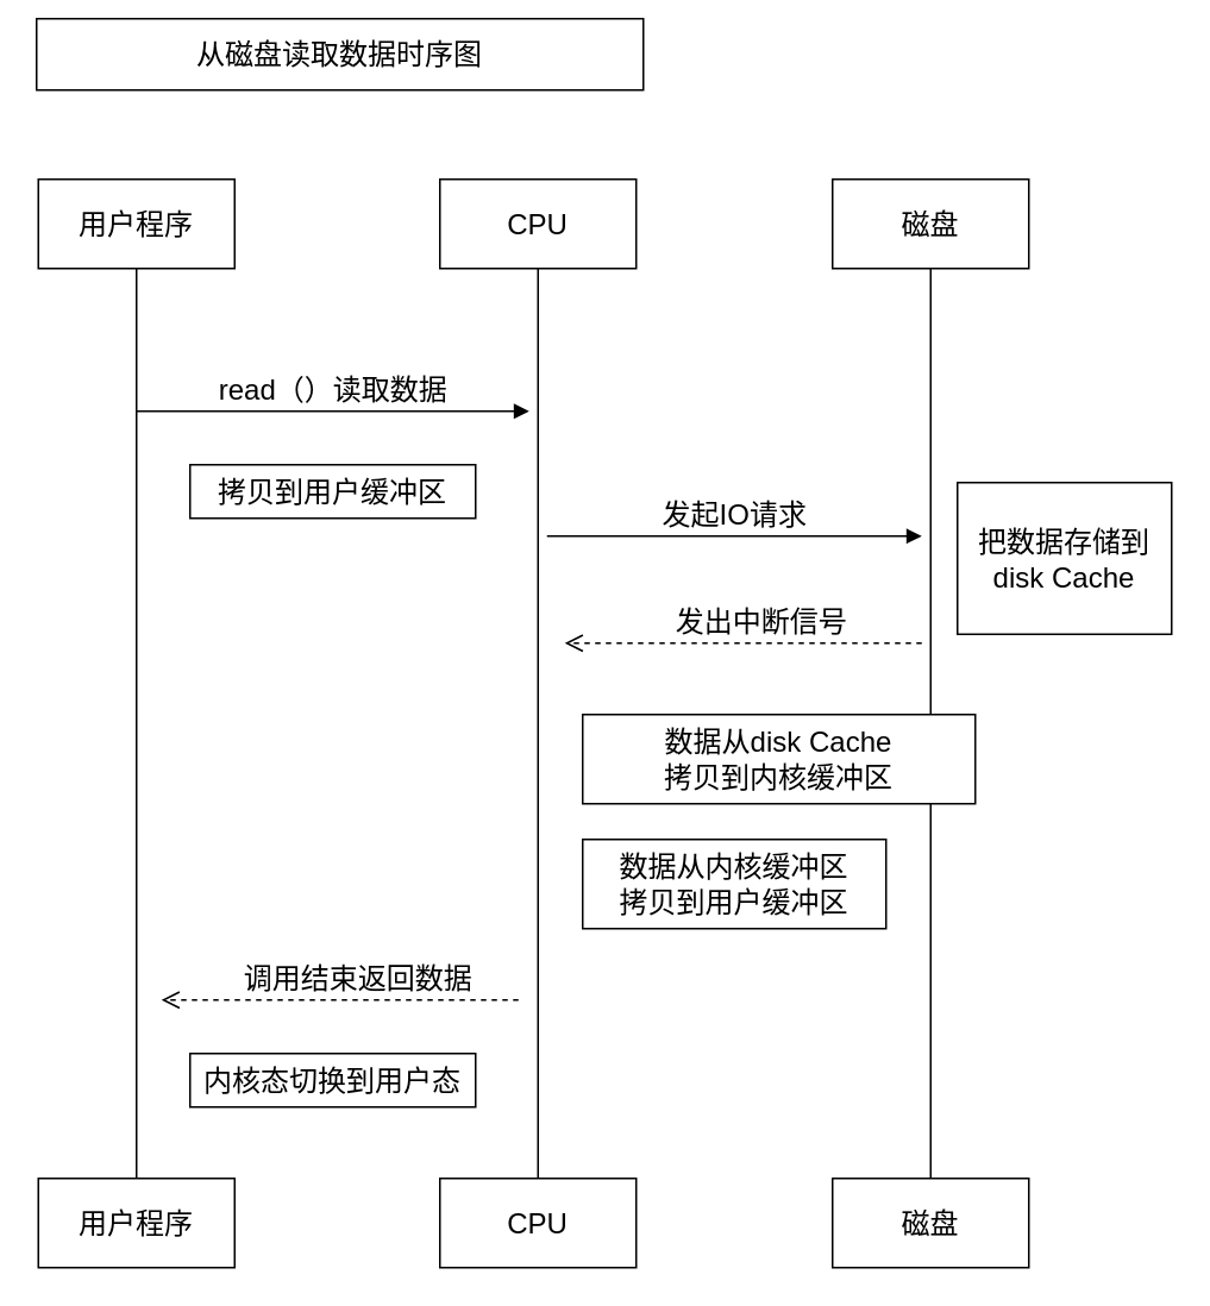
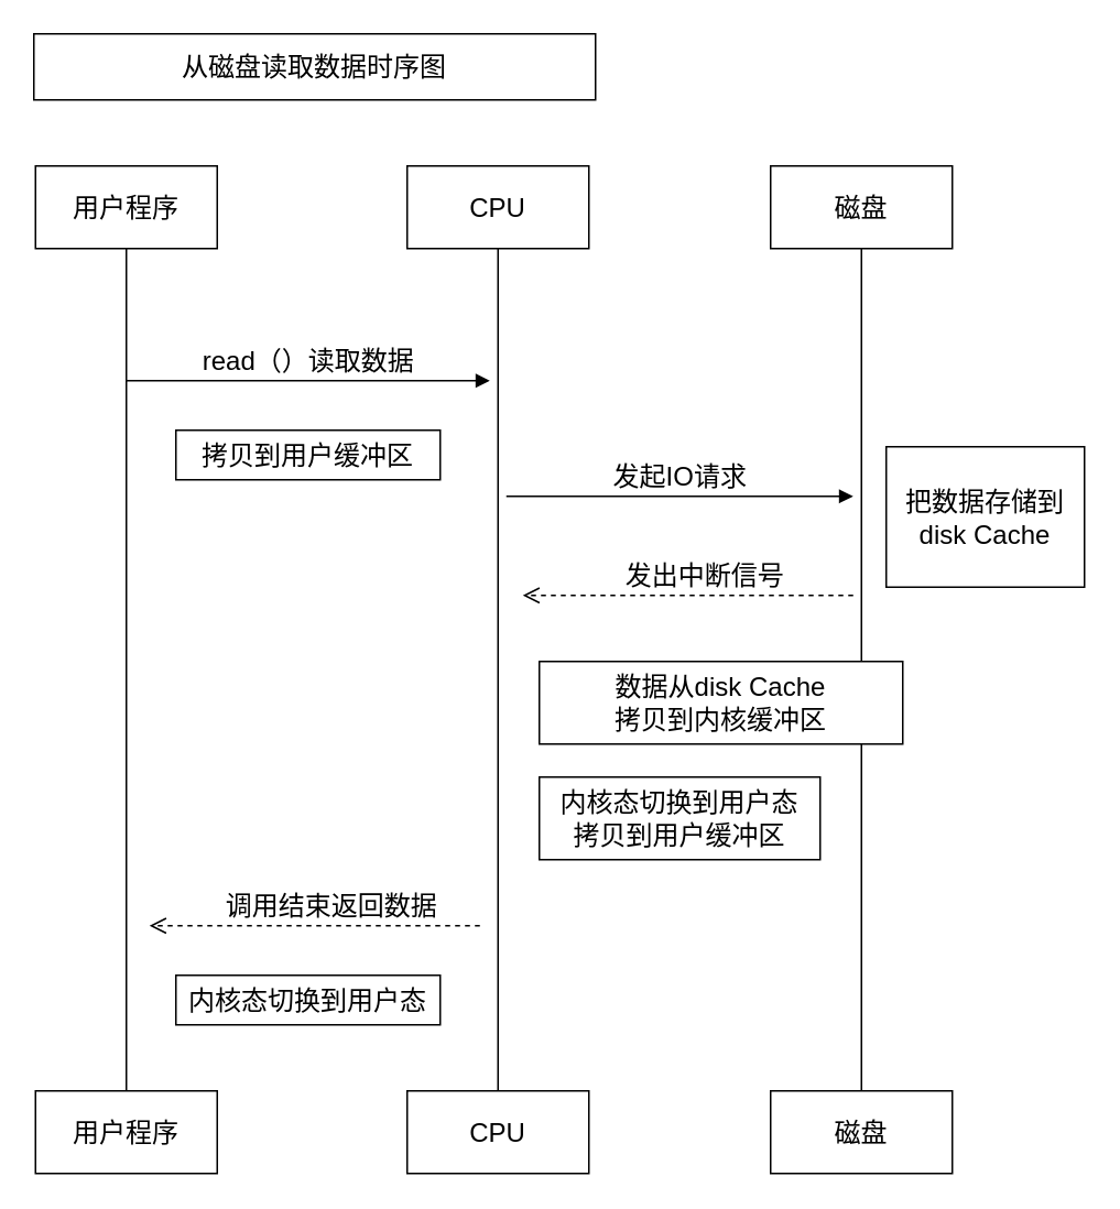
- <mxCell id="14" value="从磁盘读取数据时序图" style="rounded=0;whiteSpace=wrap;html=1;fontSize=16;" vertex="1" parent="1"><mxGeometry x="20" y="10" width="340" height="40" as="geometry" /></mxCell>
+ <mxCell id="14" value="从磁盘读取数据时序图" style="rounded=0;whiteSpace=wrap;html=1;fontSize=16;" vertex="1" parent="1"><mxGeometry x="20" width="340" height="40" as="geometry" y="20" /></mxCell>
- <mxCell id="18" value="数据从内核缓冲区&lt;div&gt;拷贝到用户缓冲区&lt;/div&gt;" style="rounded=0;whiteSpace=wrap;html=1;fontSize=16;" vertex="1" parent="1"><mxGeometry x="326" y="470" width="170" height="50" as="geometry" /></mxCell>
+ <mxCell id="18" value="内核态切换到用户态&lt;div&gt;拷贝到用户缓冲区&lt;/div&gt;" style="rounded=0;whiteSpace=wrap;html=1;fontSize=16;" vertex="1" parent="1"><mxGeometry x="326" y="470" width="170" height="50" as="geometry" /></mxCell>
